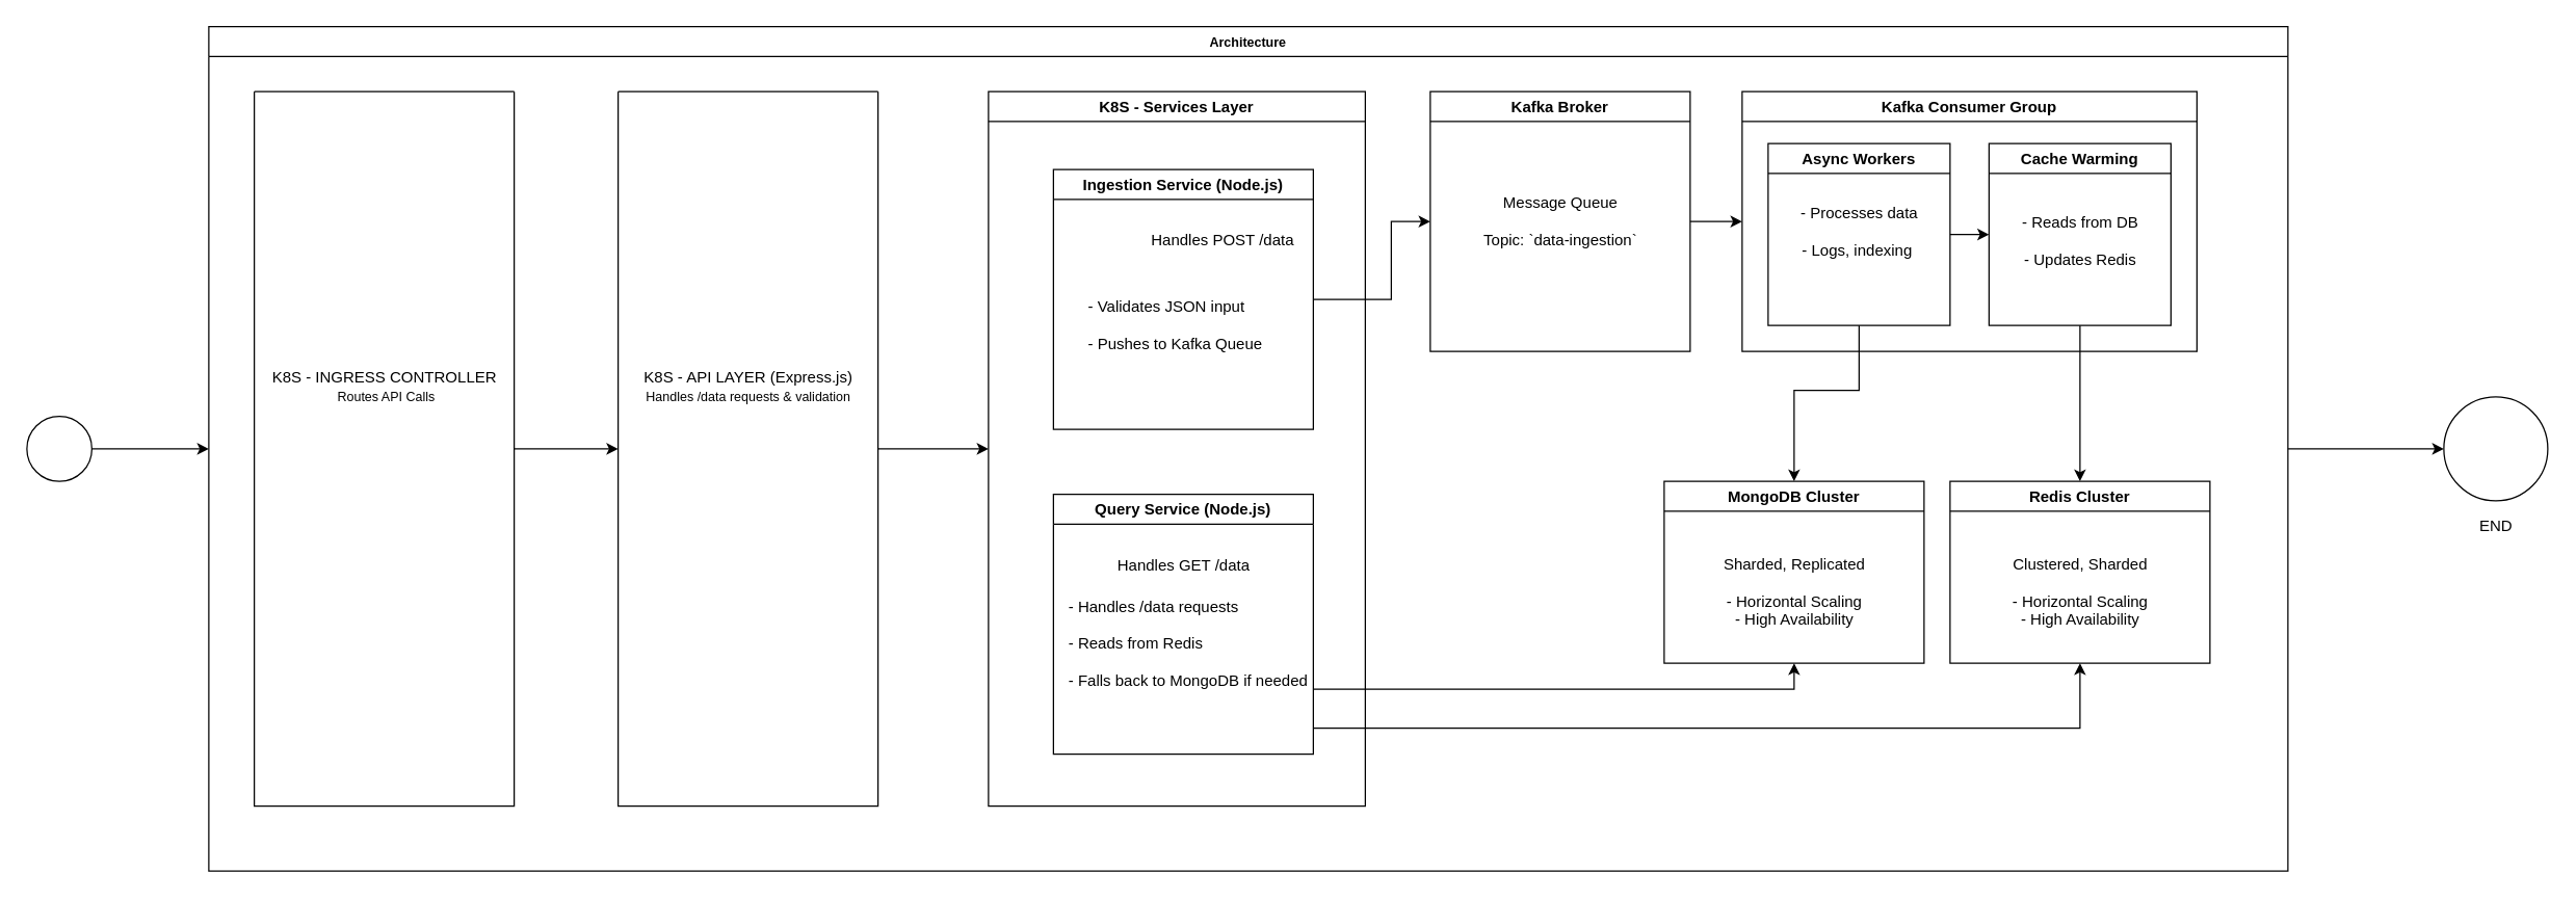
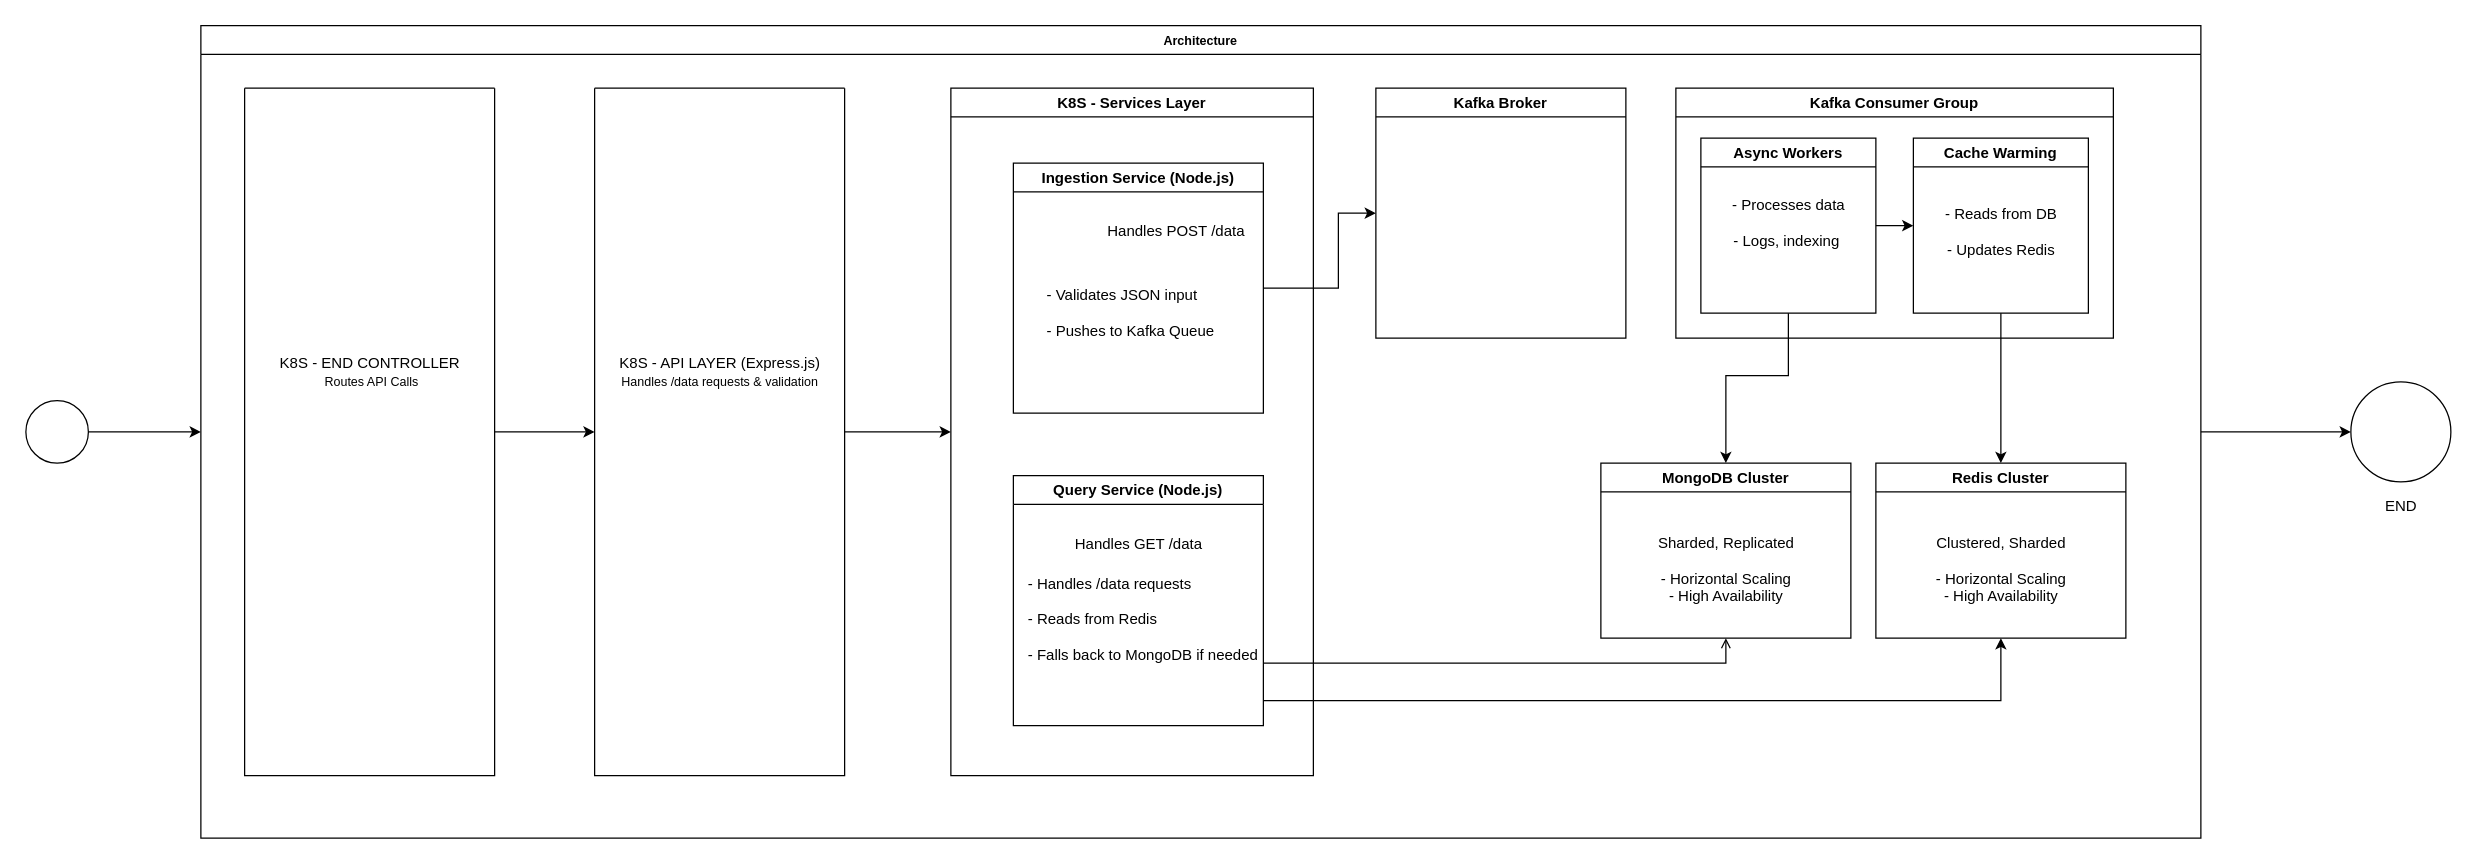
- <mxCell id="23" value="Message Queue&lt;div&gt;&lt;br&gt;&lt;/div&gt;&lt;div&gt;Topic: `data-ingestion`&lt;/div&gt;" style="text;html=1;align=center;verticalAlign=middle;resizable=0;points=[];autosize=1;strokeColor=none;fillColor=none;" vertex="1" parent="22"><mxGeometry x="30" y="70" width="140" height="60" as="geometry" /></mxCell>
- <mxCell id="21" style="edgeStyle=orthogonalEdgeStyle;rounded=0;orthogonalLoop=1;jettySize=auto;html=1;entryX=0;entryY=0.5;entryDx=0;entryDy=0;" edge="1" parent="5" source="22" target="24"><mxGeometry relative="1" as="geometry" /></mxCell>
- <mxCell id="8" value="K8S - INGRESS CONTROLLER" style="text;html=1;align=center;verticalAlign=middle;resizable=0;points=[];autosize=1;strokeColor=none;fillColor=none;" vertex="1" parent="7"><mxGeometry y="205" width="200" height="30" as="geometry" /></mxCell>
+ <mxCell id="8" value="K8S - END CONTROLLER" style="text;html=1;align=center;verticalAlign=middle;resizable=0;points=[];autosize=1;strokeColor=none;fillColor=none;" vertex="1" parent="7"><mxGeometry y="205" width="200" height="30" as="geometry" /></mxCell>
- <mxCell id="33" style="edgeStyle=orthogonalEdgeStyle;rounded=0;orthogonalLoop=1;jettySize=auto;html=1;entryX=0.5;entryY=1;entryDx=0;entryDy=0;" edge="1" parent="5" source="18" target="37"><mxGeometry relative="1" as="geometry"><mxPoint x="1278.45" y="453.22" as="targetPoint" /><Array as="points"><mxPoint x="1220" y="510" /></Array></mxGeometry></mxCell>
+ <mxCell id="33" style="edgeStyle=orthogonalEdgeStyle;rounded=0;orthogonalLoop=1;jettySize=auto;html=1;entryX=0.5;entryY=1;entryDx=0;entryDy=0;endArrow=open;" edge="1" parent="5" source="18" target="37"><mxGeometry relative="1" as="geometry"><mxPoint x="1278.45" y="453.22" as="targetPoint" /><Array as="points"><mxPoint x="1220" y="510" /></Array></mxGeometry></mxCell>
